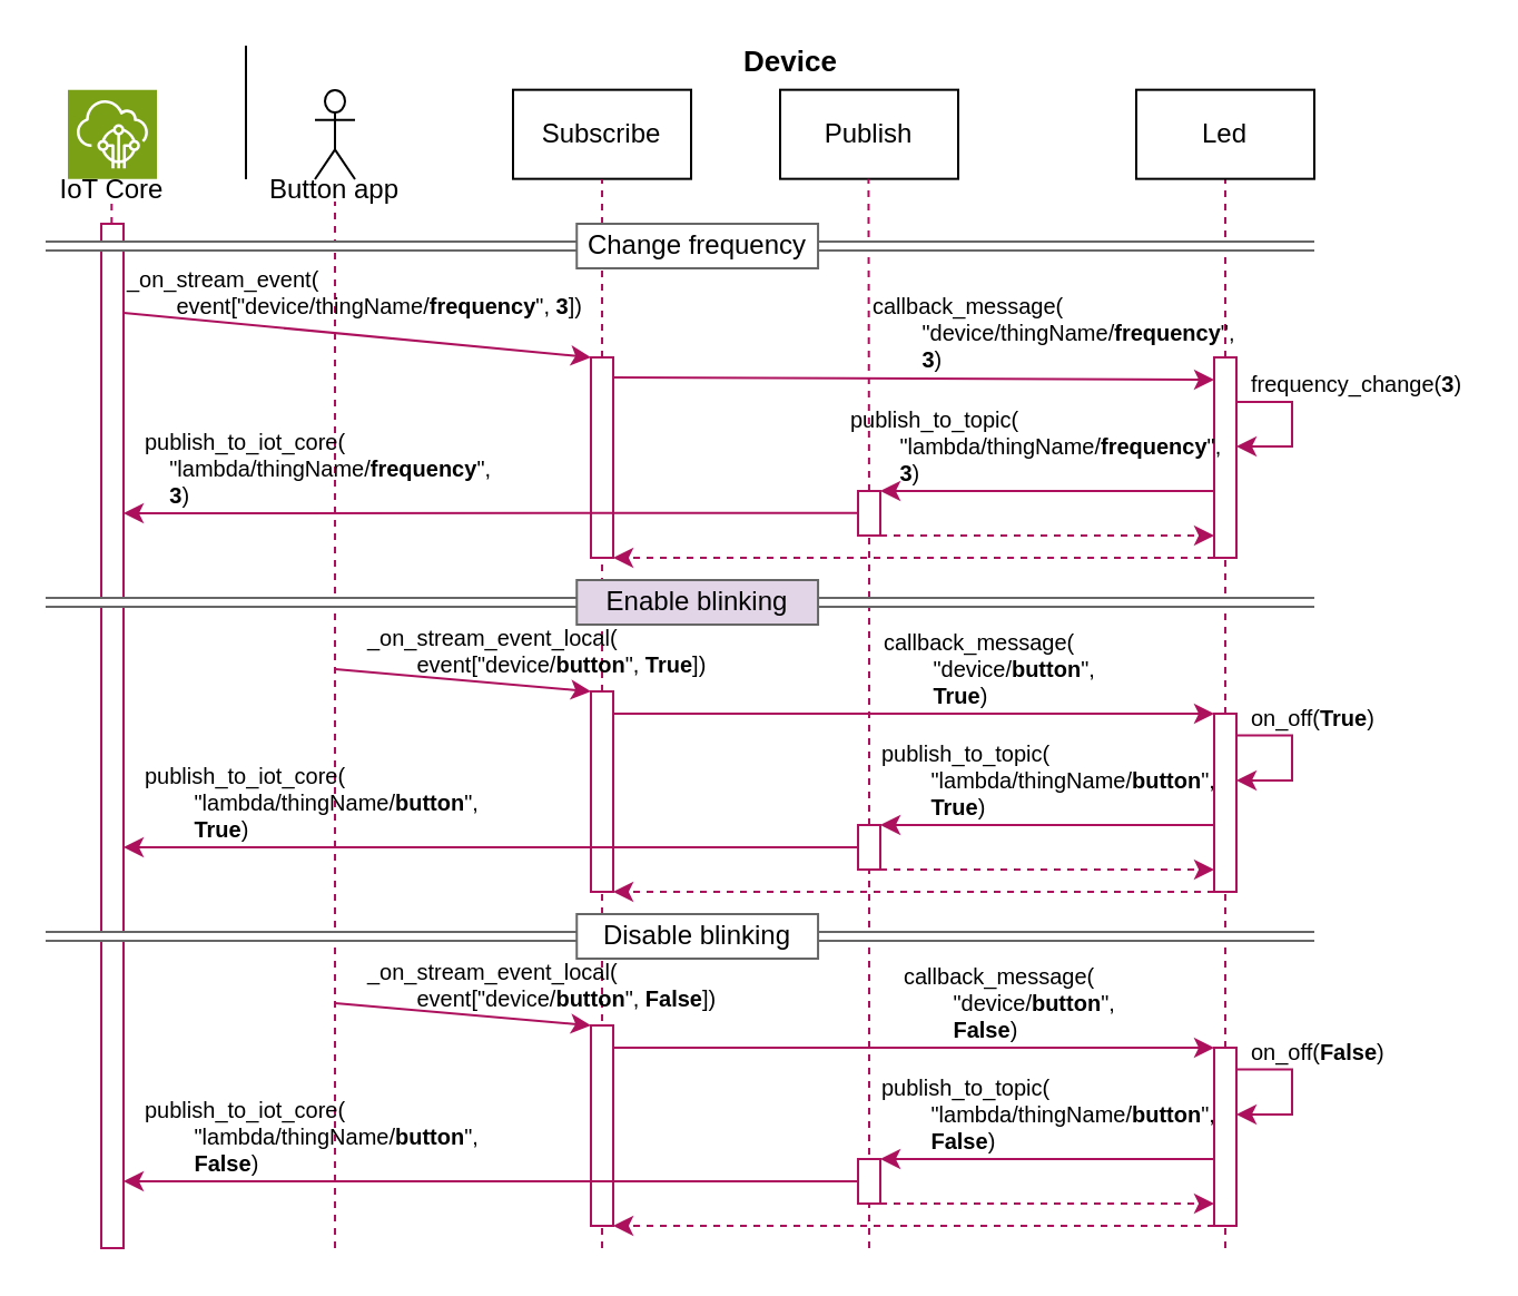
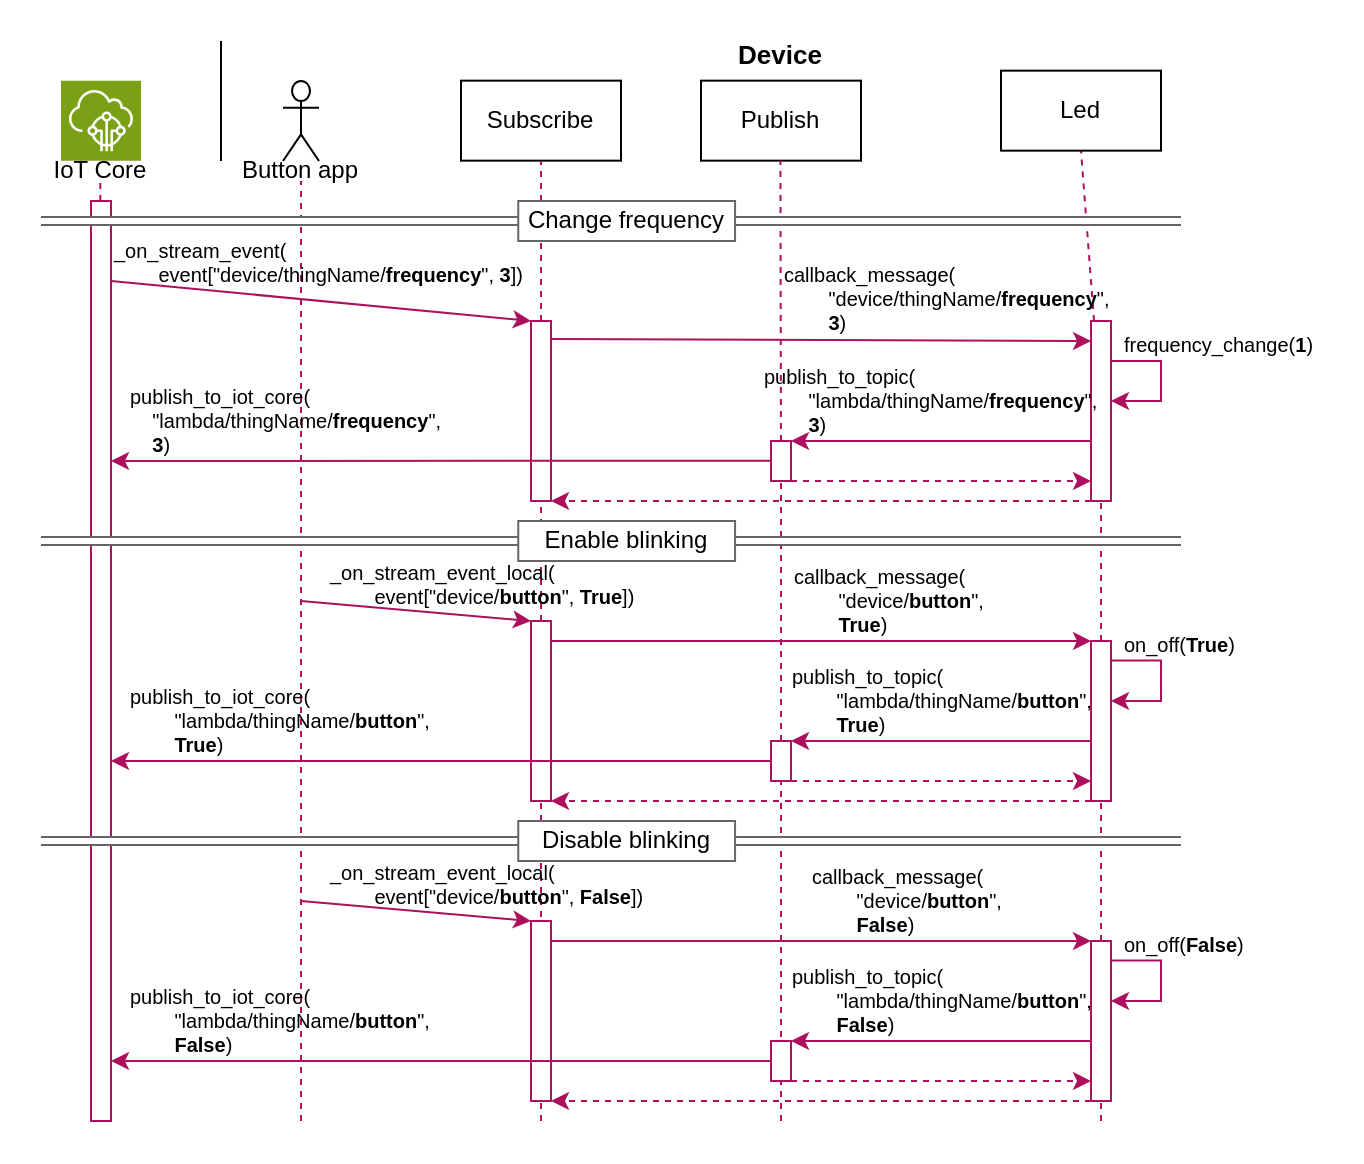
- <mxCell id="9" value="Device" style="text;html=1;strokeColor=none;fillColor=none;align=center;verticalAlign=middle;whiteSpace=wrap;rounded=0;fontStyle=1;fontSize=13;" parent="1" vertex="1"><mxGeometry x="325" y="20" width="60" height="13" as="geometry" /></mxCell>
+ <mxCell id="9" value="Device" style="text;html=1;strokeColor=none;fillColor=none;align=center;verticalAlign=middle;whiteSpace=wrap;rounded=0;fontStyle=1;fontSize=13;" parent="1" vertex="1"><mxGeometry x="360" y="20" width="60" height="13" as="geometry" /></mxCell>
- <mxCell id="11" value="Led" style="rounded=0;whiteSpace=wrap;html=1;" parent="1" vertex="1"><mxGeometry x="510" y="39.83" width="80" height="40" as="geometry" /></mxCell>
+ <mxCell id="11" value="Led" style="rounded=0;whiteSpace=wrap;html=1;" parent="1" vertex="1"><mxGeometry x="500" y="34.83" width="80" height="40" as="geometry" /></mxCell>
- <mxCell id="25" value="&lt;div&gt;frequency_change(&lt;b&gt;3&lt;/b&gt;)&lt;/div&gt;" style="text;html=1;strokeColor=none;fillColor=none;align=left;verticalAlign=middle;whiteSpace=wrap;rounded=0;fontSize=10;" parent="1" vertex="1"><mxGeometry x="560" y="166" width="100" height="11" as="geometry" /></mxCell>
+ <mxCell id="25" value="&lt;div&gt;frequency_change(&lt;b&gt;1&lt;/b&gt;)&lt;/div&gt;" style="text;html=1;strokeColor=none;fillColor=none;align=left;verticalAlign=middle;whiteSpace=wrap;rounded=0;fontSize=10;" parent="1" vertex="1"><mxGeometry x="560" y="166" width="100" height="11" as="geometry" /></mxCell>
- <mxCell id="61" value="Enable blinking" style="rounded=0;whiteSpace=wrap;html=1;strokeColor=#666666;fillColor=#e1d5e7;" parent="59" vertex="1"><mxGeometry x="238.627" y="-8" width="108.397" height="20" as="geometry" /></mxCell>
+ <mxCell id="61" value="Enable blinking" style="rounded=0;whiteSpace=wrap;html=1;strokeColor=#666666;" parent="59" vertex="1"><mxGeometry x="238.627" y="-8" width="108.397" height="20" as="geometry" /></mxCell>
